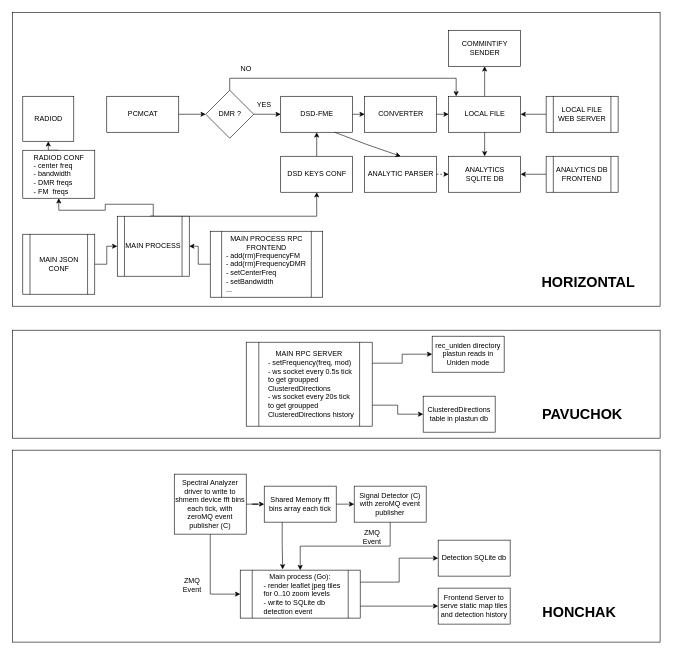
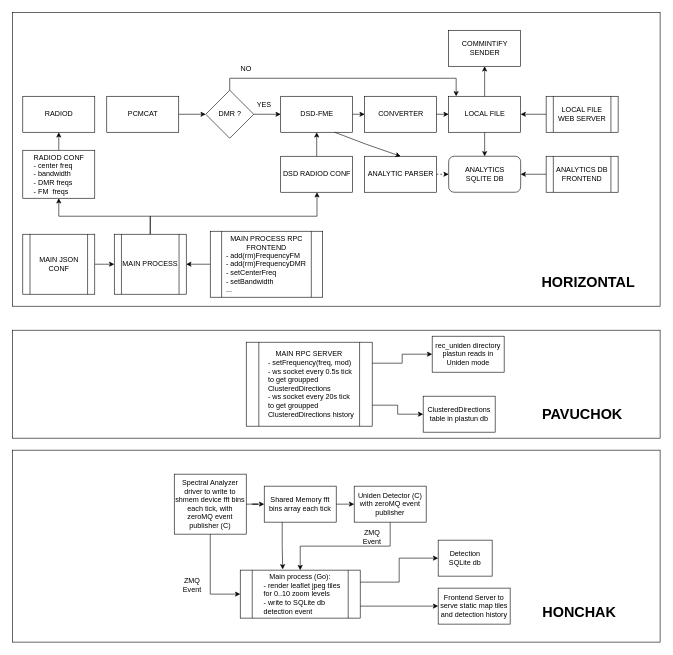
- <mxCell id="2" value="RADIOD" style="rounded=0;whiteSpace=wrap;html=1;" vertex="1" parent="1"><mxGeometry x="37.5" y="160" width="85" height="75" as="geometry" /></mxCell>
+ <mxCell id="2" value="RADIOD" style="rounded=0;whiteSpace=wrap;html=1;" vertex="1" parent="1"><mxGeometry x="37.5" y="160" width="120" height="60" as="geometry" /></mxCell>
- <mxCell id="25" value="DSD KEYS CONF" style="rounded=0;whiteSpace=wrap;html=1;" vertex="1" parent="1"><mxGeometry x="467.5" y="260" width="120" height="60" as="geometry" /></mxCell>
+ <mxCell id="25" value="DSD RADIOD CONF" style="rounded=0;whiteSpace=wrap;html=1;" vertex="1" parent="1"><mxGeometry x="467.5" y="260" width="120" height="60" as="geometry" /></mxCell>
- <mxCell id="10" value="&lt;div&gt;ANALYTICS&lt;br&gt;SQLITE DB&lt;/div&gt;" style="rounded=0;whiteSpace=wrap;html=1;" vertex="1" parent="1"><mxGeometry x="747.5" y="260" width="120" height="60" as="geometry" /></mxCell>
+ <mxCell id="10" value="&lt;div&gt;ANALYTICS&lt;br&gt;SQLITE DB&lt;/div&gt;" style="whiteSpace=wrap;html=1;rounded=1;" vertex="1" parent="1"><mxGeometry x="747.5" y="260" width="120" height="60" as="geometry" /></mxCell>
- <mxCell id="30" value="&lt;div&gt;MAIN PROCESS&lt;/div&gt;" style="shape=process;whiteSpace=wrap;html=1;backgroundOutline=1;" vertex="1" parent="1"><mxGeometry x="195" y="360" width="120" height="100" as="geometry" /></mxCell>
+ <mxCell id="30" value="&lt;div&gt;MAIN PROCESS&lt;/div&gt;" style="shape=process;whiteSpace=wrap;html=1;backgroundOutline=1;" vertex="1" parent="1"><mxGeometry x="190" y="390" width="120" height="100" as="geometry" /></mxCell>
- <mxCell id="53" value="Signal Detector (C) with zeroMQ event publisher" style="rounded=0;whiteSpace=wrap;html=1;" vertex="1" parent="1"><mxGeometry x="590" y="810" width="120" height="60" as="geometry" /></mxCell>
+ <mxCell id="53" value="Uniden Detector (C) with zeroMQ event publisher" style="rounded=0;whiteSpace=wrap;html=1;" vertex="1" parent="1"><mxGeometry x="590" y="810" width="120" height="60" as="geometry" /></mxCell>
- <mxCell id="57" value="Detection SQLite db" style="rounded=0;whiteSpace=wrap;html=1;" vertex="1" parent="1"><mxGeometry x="730" y="900" width="120" height="60" as="geometry" /></mxCell>
+ <mxCell id="57" value="Detection SQLite db" style="rounded=0;whiteSpace=wrap;html=1;" vertex="1" parent="1"><mxGeometry x="730" y="900" width="90" height="60" as="geometry" /></mxCell>
